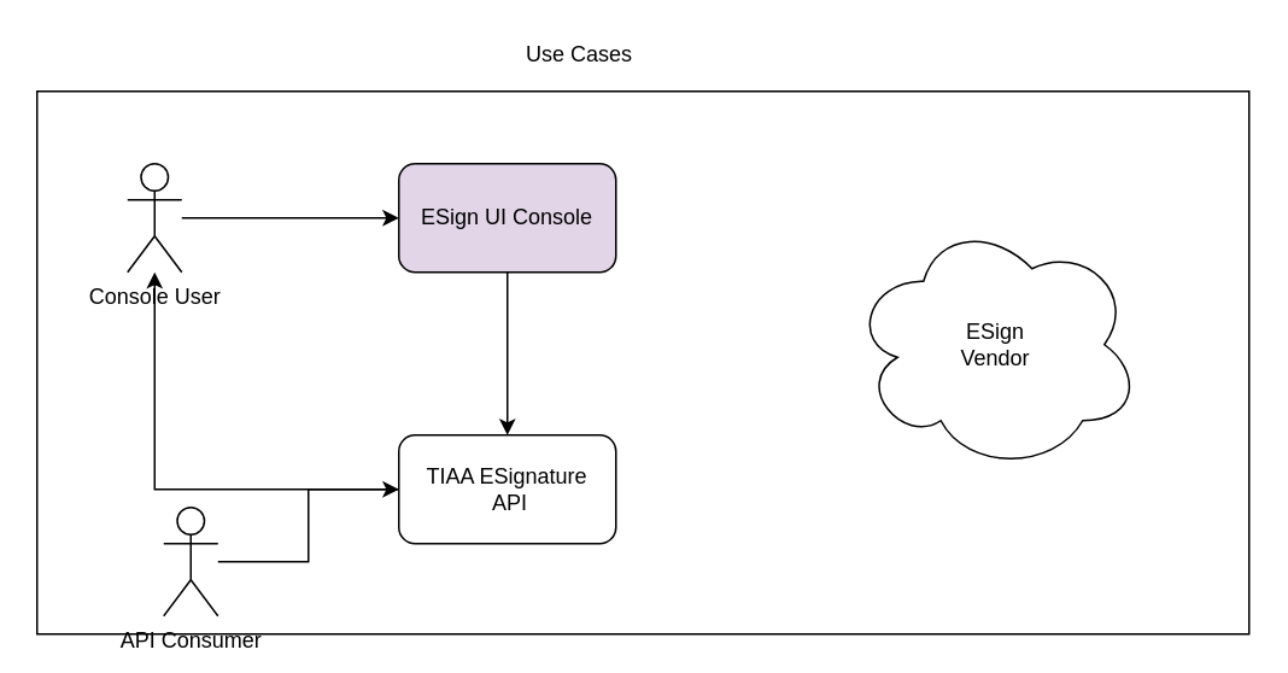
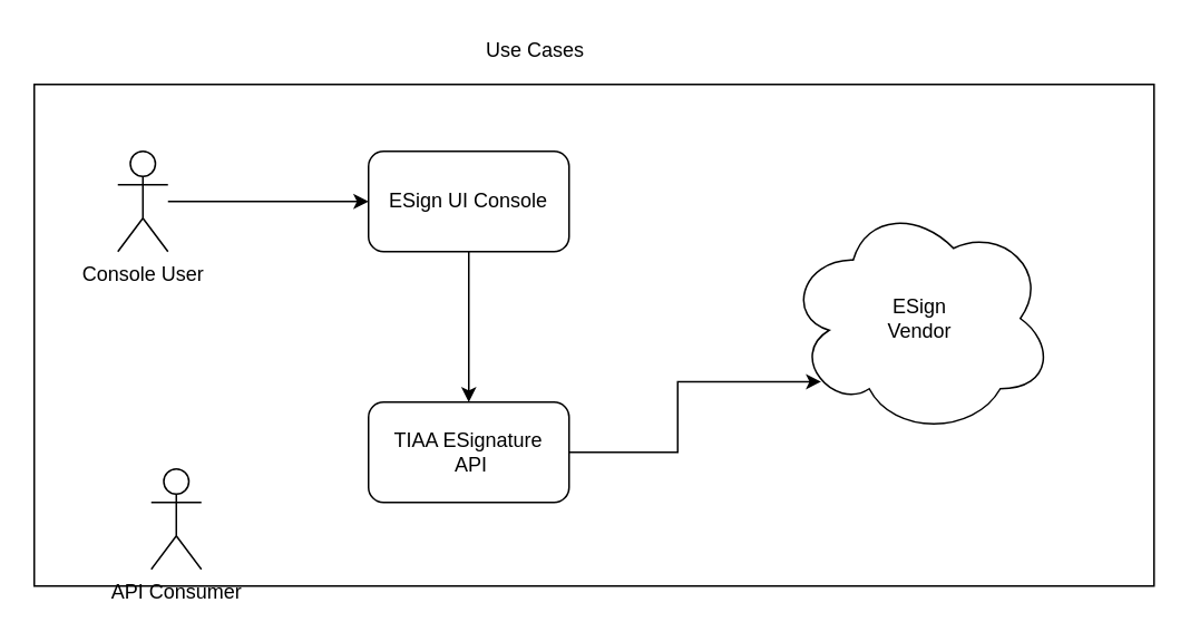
- <mxCell id="9" value="ESign UI Console" style="rounded=1;whiteSpace=wrap;html=1;fillColor=#e1d5e7;" vertex="1" parent="1"><mxGeometry x="220" y="90" width="120" height="60" as="geometry" /></mxCell>
+ <mxCell id="9" value="ESign UI Console" style="rounded=1;whiteSpace=wrap;html=1;" vertex="1" parent="1"><mxGeometry x="220" y="90" width="120" height="60" as="geometry" /></mxCell>
- <mxCell id="10" style="edgeStyle=orthogonalEdgeStyle;rounded=0;orthogonalLoop=1;jettySize=auto;html=1;" edge="1" parent="1" source="11" target="5"><mxGeometry relative="1" as="geometry" /></mxCell>
+ <mxCell id="10" style="edgeStyle=orthogonalEdgeStyle;rounded=0;orthogonalLoop=1;jettySize=auto;html=1;entryX=0.13;entryY=0.77;entryDx=0;entryDy=0;entryPerimeter=0;" edge="1" parent="1" source="11" target="3"><mxGeometry relative="1" as="geometry" /></mxCell>
- <mxCell id="6" style="edgeStyle=orthogonalEdgeStyle;rounded=0;orthogonalLoop=1;jettySize=auto;html=1;" edge="1" parent="1" source="7" target="11"><mxGeometry relative="1" as="geometry" /></mxCell>
